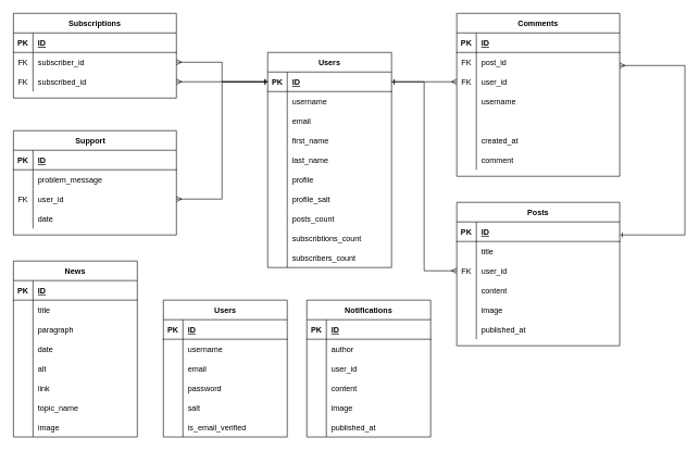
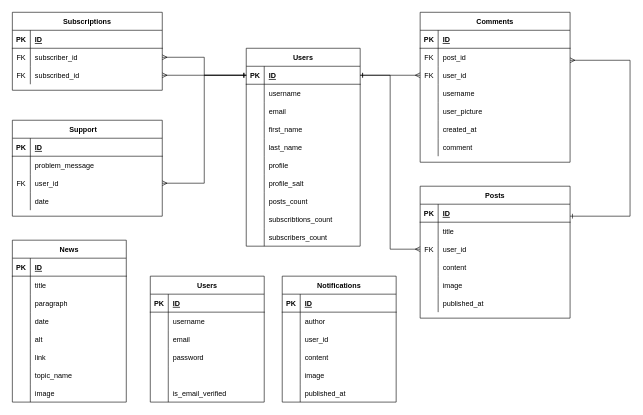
+ <mxCell id="128" value="user_picture" style="shape=partialRectangle;overflow=hidden;connectable=0;fillColor=none;top=0;left=0;bottom=0;right=0;align=left;spacingLeft=6;" parent="126" vertex="1"><mxGeometry x="30" width="220" height="30" as="geometry"><mxRectangle width="220" height="30" as="alternateBounds" /></mxGeometry></mxCell>
- <mxCell id="40" value="salt" style="shape=partialRectangle;overflow=hidden;connectable=0;fillColor=none;top=0;left=0;bottom=0;right=0;align=left;spacingLeft=6;" parent="38" vertex="1"><mxGeometry x="30" width="160" height="30" as="geometry"><mxRectangle width="160" height="30" as="alternateBounds" /></mxGeometry></mxCell>
